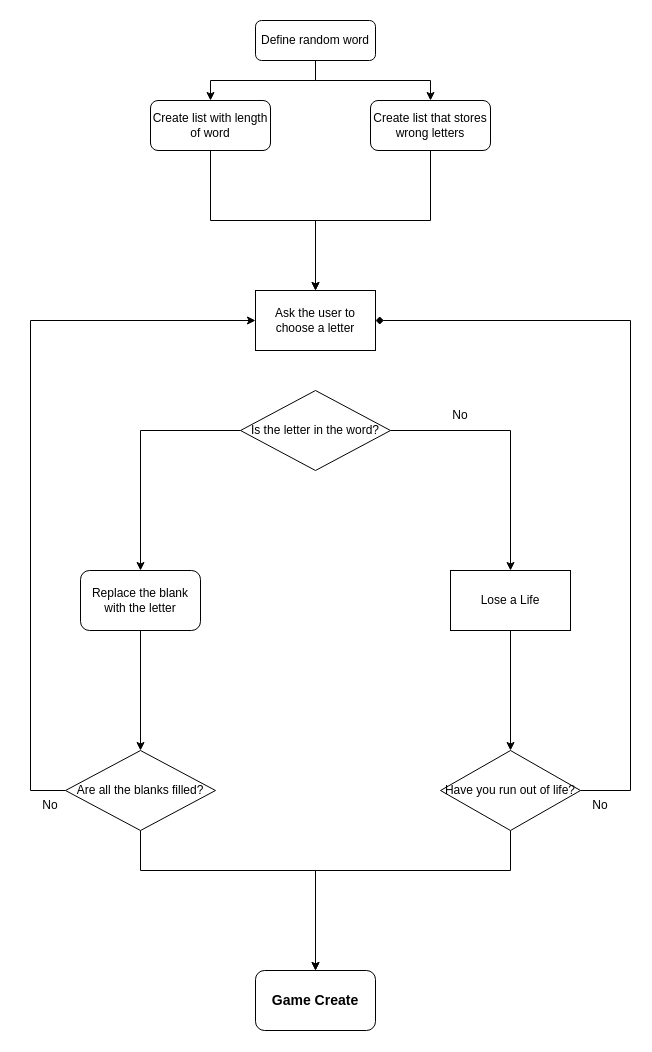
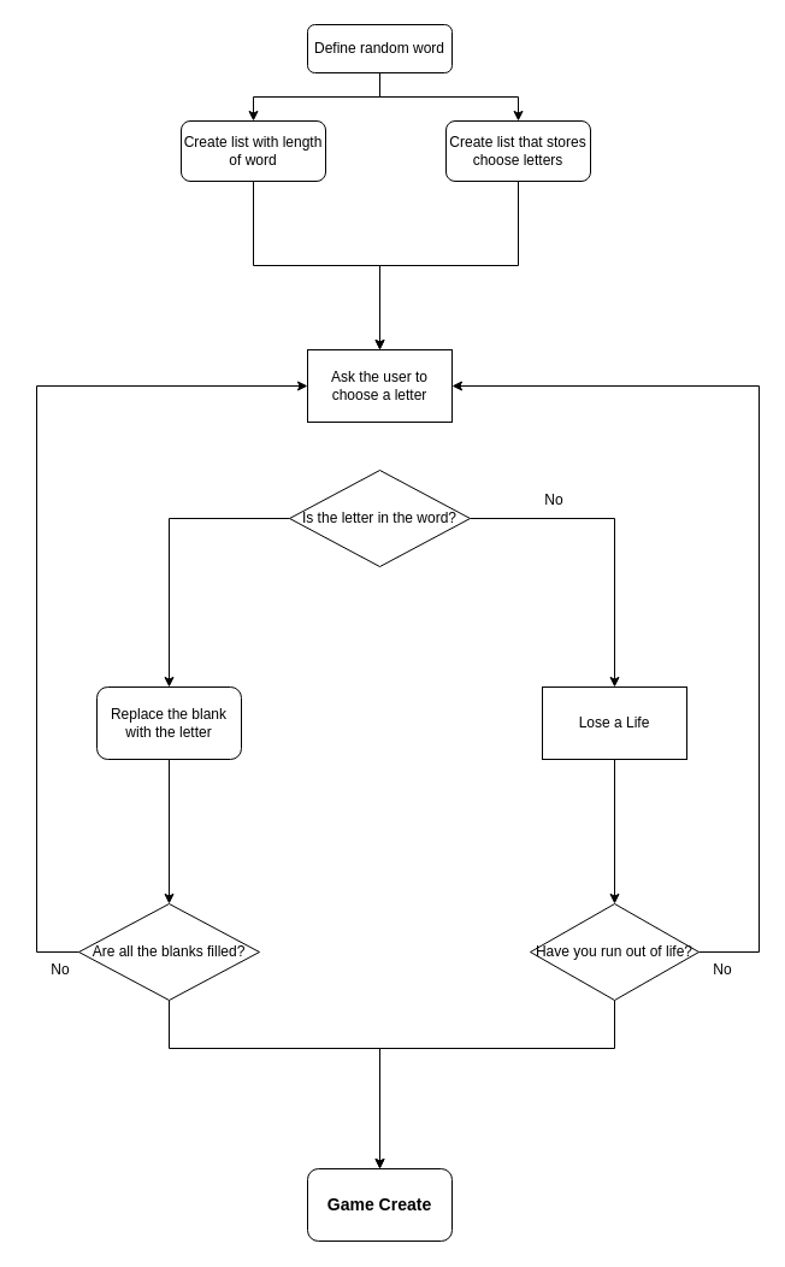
- <mxCell id="17" value="Create list that stores wrong letters" style="rounded=1;whiteSpace=wrap;html=1;" vertex="1" parent="1"><mxGeometry x="370" y="100" width="120" height="50" as="geometry" /></mxCell>
+ <mxCell id="17" value="Create list that stores choose letters" style="rounded=1;whiteSpace=wrap;html=1;" vertex="1" parent="1"><mxGeometry x="370" y="100" width="120" height="50" as="geometry" /></mxCell>
- <mxCell id="21" style="edgeStyle=orthogonalEdgeStyle;rounded=0;orthogonalLoop=1;jettySize=auto;html=1;entryX=1;entryY=0.5;entryDx=0;entryDy=0;endArrow=diamond;" edge="1" parent="1" source="23" target="2"><mxGeometry relative="1" as="geometry"><Array as="points"><mxPoint x="630" y="790" /><mxPoint x="630" y="320" /></Array></mxGeometry></mxCell>
+ <mxCell id="21" style="edgeStyle=orthogonalEdgeStyle;rounded=0;orthogonalLoop=1;jettySize=auto;html=1;entryX=1;entryY=0.5;entryDx=0;entryDy=0;" edge="1" parent="1" source="23" target="2"><mxGeometry relative="1" as="geometry"><Array as="points"><mxPoint x="630" y="790" /><mxPoint x="630" y="320" /></Array></mxGeometry></mxCell>
